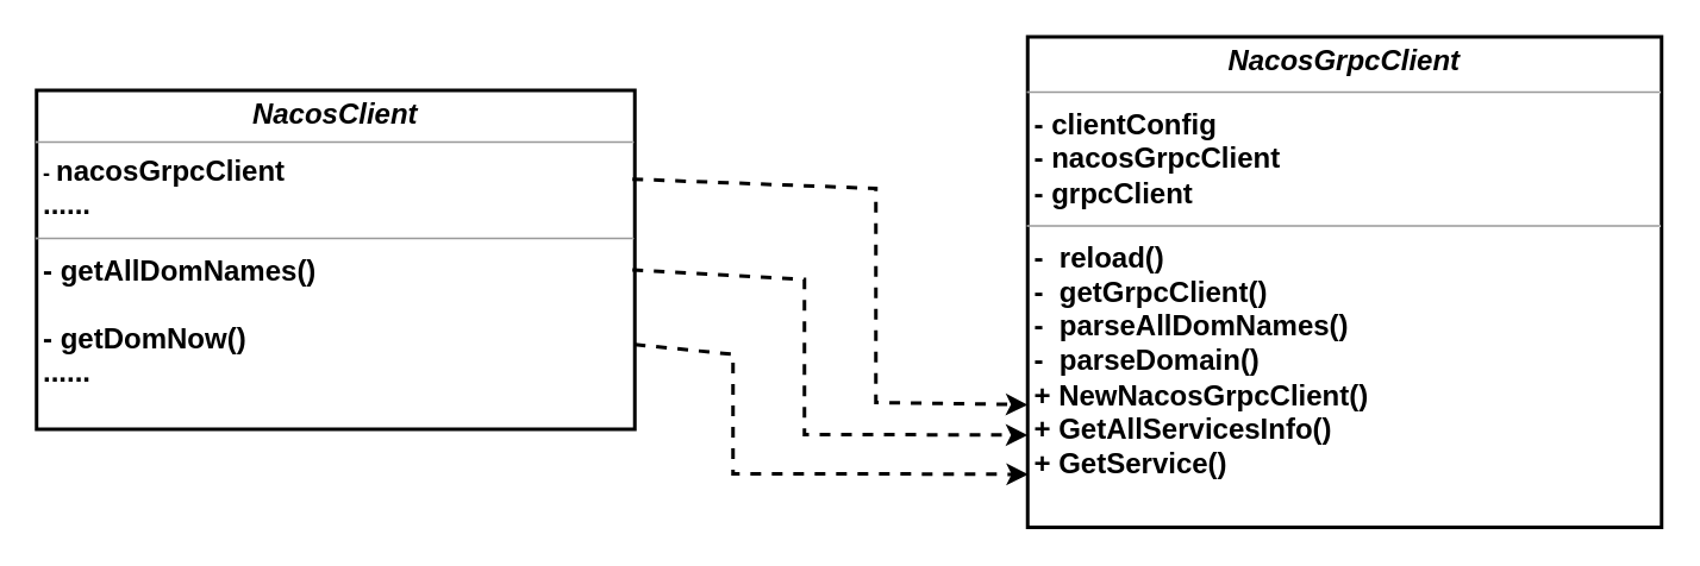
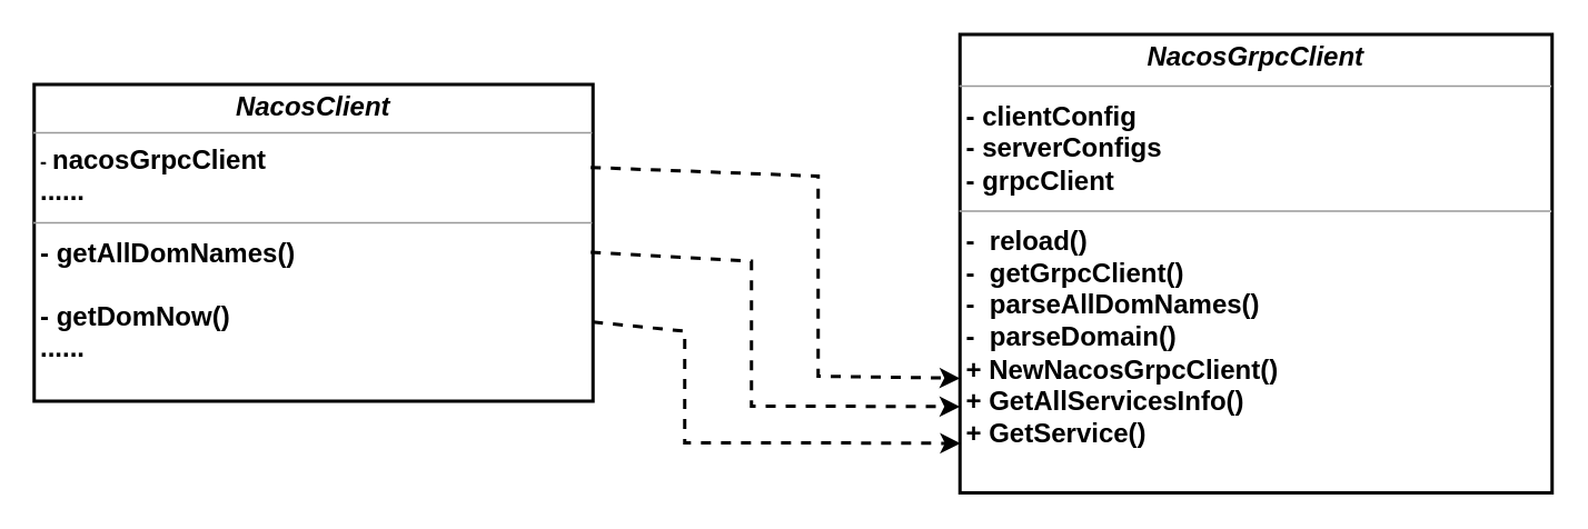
- <mxCell id="2" value="&lt;p style=&quot;margin: 4px 0px 0px; text-align: center; font-size: 16px;&quot;&gt;&lt;i style=&quot;&quot;&gt;&lt;font style=&quot;font-size: 16px;&quot;&gt;&lt;b&gt;NacosGrpcClient&lt;/b&gt;&lt;/font&gt;&lt;/i&gt;&lt;/p&gt;&lt;hr style=&quot;font-size: 16px;&quot; size=&quot;1&quot;&gt;&lt;p style=&quot;margin: 0px 0px 0px 4px; font-size: 16px;&quot;&gt;&lt;font style=&quot;font-size: 16px;&quot;&gt;&lt;b&gt;- clientConfig&lt;br&gt;- nacosGrpcClient&lt;/b&gt;&lt;/font&gt;&lt;/p&gt;&lt;p style=&quot;margin: 0px 0px 0px 4px; font-size: 16px;&quot;&gt;&lt;font style=&quot;font-size: 16px;&quot;&gt;&lt;b&gt;- grpcClient&lt;/b&gt;&lt;/font&gt;&lt;/p&gt;&lt;hr style=&quot;font-size: 16px;&quot; size=&quot;1&quot;&gt;&lt;p style=&quot;margin: 0px 0px 0px 4px; font-size: 16px;&quot;&gt;&lt;font style=&quot;font-size: 16px;&quot;&gt;&lt;b&gt;-&amp;nbsp; reload()&lt;br&gt;-&amp;nbsp; getGrpcClient()&lt;/b&gt;&lt;/font&gt;&lt;/p&gt;&lt;p style=&quot;margin: 0px 0px 0px 4px; font-size: 16px;&quot;&gt;&lt;font style=&quot;font-size: 16px;&quot;&gt;&lt;b&gt;-&amp;nbsp; parseAllDomNames()&lt;/b&gt;&lt;/font&gt;&lt;/p&gt;&lt;p style=&quot;margin: 0px 0px 0px 4px; font-size: 16px;&quot;&gt;&lt;font style=&quot;font-size: 16px;&quot;&gt;&lt;b&gt;-&amp;nbsp; parseDomain()&lt;/b&gt;&lt;/font&gt;&lt;/p&gt;&lt;p style=&quot;margin: 0px 0px 0px 4px; font-size: 16px;&quot;&gt;&lt;font style=&quot;font-size: 16px;&quot;&gt;&lt;b&gt;+ NewNacosGrpcClient()&lt;/b&gt;&lt;/font&gt;&lt;/p&gt;&lt;p style=&quot;margin: 0px 0px 0px 4px; font-size: 16px;&quot;&gt;&lt;font style=&quot;font-size: 16px;&quot;&gt;&lt;b&gt;+ GetAllServicesInfo()&lt;/b&gt;&lt;/font&gt;&lt;/p&gt;&lt;p style=&quot;margin: 0px 0px 0px 4px; font-size: 16px;&quot;&gt;&lt;font style=&quot;font-size: 16px;&quot;&gt;&lt;b&gt;+ GetService()&lt;/b&gt;&lt;/font&gt;&lt;/p&gt;&lt;p style=&quot;margin: 0px 0px 0px 4px; font-size: 16px;&quot;&gt;&lt;font style=&quot;font-size: 16px;&quot;&gt;&lt;br&gt;&lt;/font&gt;&lt;/p&gt;" style="verticalAlign=top;align=left;overflow=fill;fontSize=12;fontFamily=Helvetica;html=1;rounded=0;shadow=0;comic=0;labelBackgroundColor=none;strokeWidth=2;" vertex="1" parent="1"><mxGeometry x="575" y="20" width="355" height="275" as="geometry" /></mxCell>
+ <mxCell id="2" value="&lt;p style=&quot;margin: 4px 0px 0px; text-align: center; font-size: 16px;&quot;&gt;&lt;i style=&quot;&quot;&gt;&lt;font style=&quot;font-size: 16px;&quot;&gt;&lt;b&gt;NacosGrpcClient&lt;/b&gt;&lt;/font&gt;&lt;/i&gt;&lt;/p&gt;&lt;hr style=&quot;font-size: 16px;&quot; size=&quot;1&quot;&gt;&lt;p style=&quot;margin: 0px 0px 0px 4px; font-size: 16px;&quot;&gt;&lt;font style=&quot;font-size: 16px;&quot;&gt;&lt;b&gt;- clientConfig&lt;br&gt;- serverConfigs&lt;/b&gt;&lt;/font&gt;&lt;/p&gt;&lt;p style=&quot;margin: 0px 0px 0px 4px; font-size: 16px;&quot;&gt;&lt;font style=&quot;font-size: 16px;&quot;&gt;&lt;b&gt;- grpcClient&lt;/b&gt;&lt;/font&gt;&lt;/p&gt;&lt;hr style=&quot;font-size: 16px;&quot; size=&quot;1&quot;&gt;&lt;p style=&quot;margin: 0px 0px 0px 4px; font-size: 16px;&quot;&gt;&lt;font style=&quot;font-size: 16px;&quot;&gt;&lt;b&gt;-&amp;nbsp; reload()&lt;br&gt;-&amp;nbsp; getGrpcClient()&lt;/b&gt;&lt;/font&gt;&lt;/p&gt;&lt;p style=&quot;margin: 0px 0px 0px 4px; font-size: 16px;&quot;&gt;&lt;font style=&quot;font-size: 16px;&quot;&gt;&lt;b&gt;-&amp;nbsp; parseAllDomNames()&lt;/b&gt;&lt;/font&gt;&lt;/p&gt;&lt;p style=&quot;margin: 0px 0px 0px 4px; font-size: 16px;&quot;&gt;&lt;font style=&quot;font-size: 16px;&quot;&gt;&lt;b&gt;-&amp;nbsp; parseDomain()&lt;/b&gt;&lt;/font&gt;&lt;/p&gt;&lt;p style=&quot;margin: 0px 0px 0px 4px; font-size: 16px;&quot;&gt;&lt;font style=&quot;font-size: 16px;&quot;&gt;&lt;b&gt;+ NewNacosGrpcClient()&lt;/b&gt;&lt;/font&gt;&lt;/p&gt;&lt;p style=&quot;margin: 0px 0px 0px 4px; font-size: 16px;&quot;&gt;&lt;font style=&quot;font-size: 16px;&quot;&gt;&lt;b&gt;+ GetAllServicesInfo()&lt;/b&gt;&lt;/font&gt;&lt;/p&gt;&lt;p style=&quot;margin: 0px 0px 0px 4px; font-size: 16px;&quot;&gt;&lt;font style=&quot;font-size: 16px;&quot;&gt;&lt;b&gt;+ GetService()&lt;/b&gt;&lt;/font&gt;&lt;/p&gt;&lt;p style=&quot;margin: 0px 0px 0px 4px; font-size: 16px;&quot;&gt;&lt;font style=&quot;font-size: 16px;&quot;&gt;&lt;br&gt;&lt;/font&gt;&lt;/p&gt;" style="verticalAlign=top;align=left;overflow=fill;fontSize=12;fontFamily=Helvetica;html=1;rounded=0;shadow=0;comic=0;labelBackgroundColor=none;strokeWidth=2;" vertex="1" parent="1"><mxGeometry x="575" y="20" width="355" height="275" as="geometry" /></mxCell>
